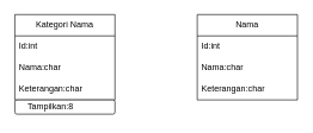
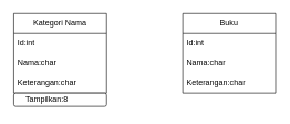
- <mxCell id="8" value="Nama" style="swimlane;fontStyle=0;childLayout=stackLayout;horizontal=1;startSize=30;horizontalStack=0;resizeParent=1;resizeParentMax=0;resizeLast=0;collapsible=1;marginBottom=0;whiteSpace=wrap;html=1;" vertex="1" parent="1"><mxGeometry x="275" y="20" width="140" height="120" as="geometry" /></mxCell>
+ <mxCell id="8" value="Buku" style="swimlane;fontStyle=0;childLayout=stackLayout;horizontal=1;startSize=30;horizontalStack=0;resizeParent=1;resizeParentMax=0;resizeLast=0;collapsible=1;marginBottom=0;whiteSpace=wrap;html=1;" vertex="1" parent="1"><mxGeometry x="275" y="20" width="140" height="120" as="geometry" /></mxCell>
